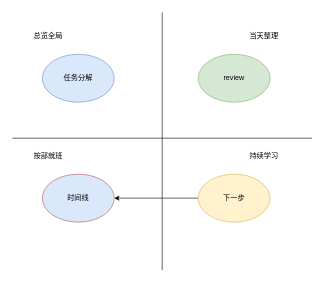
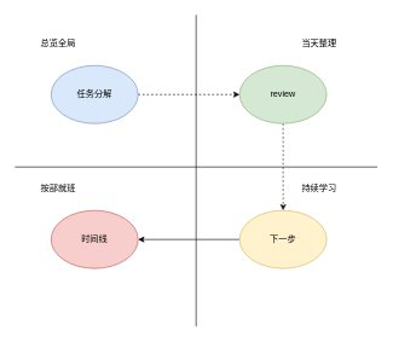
+ <mxCell id="8" style="edgeStyle=orthogonalEdgeStyle;orthogonalLoop=1;jettySize=auto;html=1;exitX=1;exitY=0.5;exitDx=0;exitDy=0;rounded=1;dashed=1;" parent="1" source="9" target="5" edge="1"><mxGeometry relative="1" as="geometry" /></mxCell>
+ <mxCell id="4" style="edgeStyle=orthogonalEdgeStyle;rounded=1;orthogonalLoop=1;jettySize=auto;html=1;entryX=0.5;entryY=0;entryDx=0;entryDy=0;strokeColor=#1A1A1A;dashed=1;" parent="1" source="5" target="7" edge="1"><mxGeometry relative="1" as="geometry" /></mxCell>
- <mxCell id="10" value="时间线" style="ellipse;whiteSpace=wrap;html=1;fillColor=#dae8fc;strokeColor=#b85450;" parent="1" vertex="1"><mxGeometry x="70" y="290" width="120" height="80" as="geometry" /></mxCell>
+ <mxCell id="10" value="时间线" style="ellipse;whiteSpace=wrap;html=1;fillColor=#f8cecc;strokeColor=#b85450;" parent="1" vertex="1"><mxGeometry x="70" y="290" width="120" height="80" as="geometry" /></mxCell>
